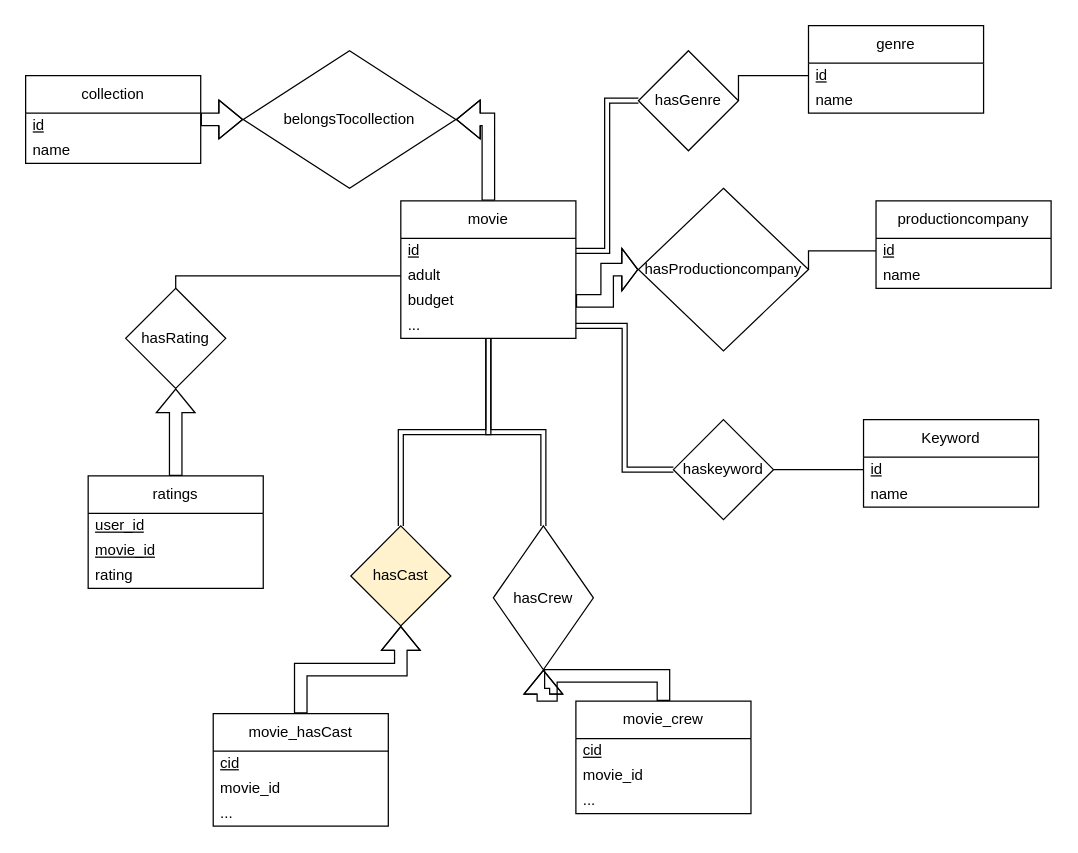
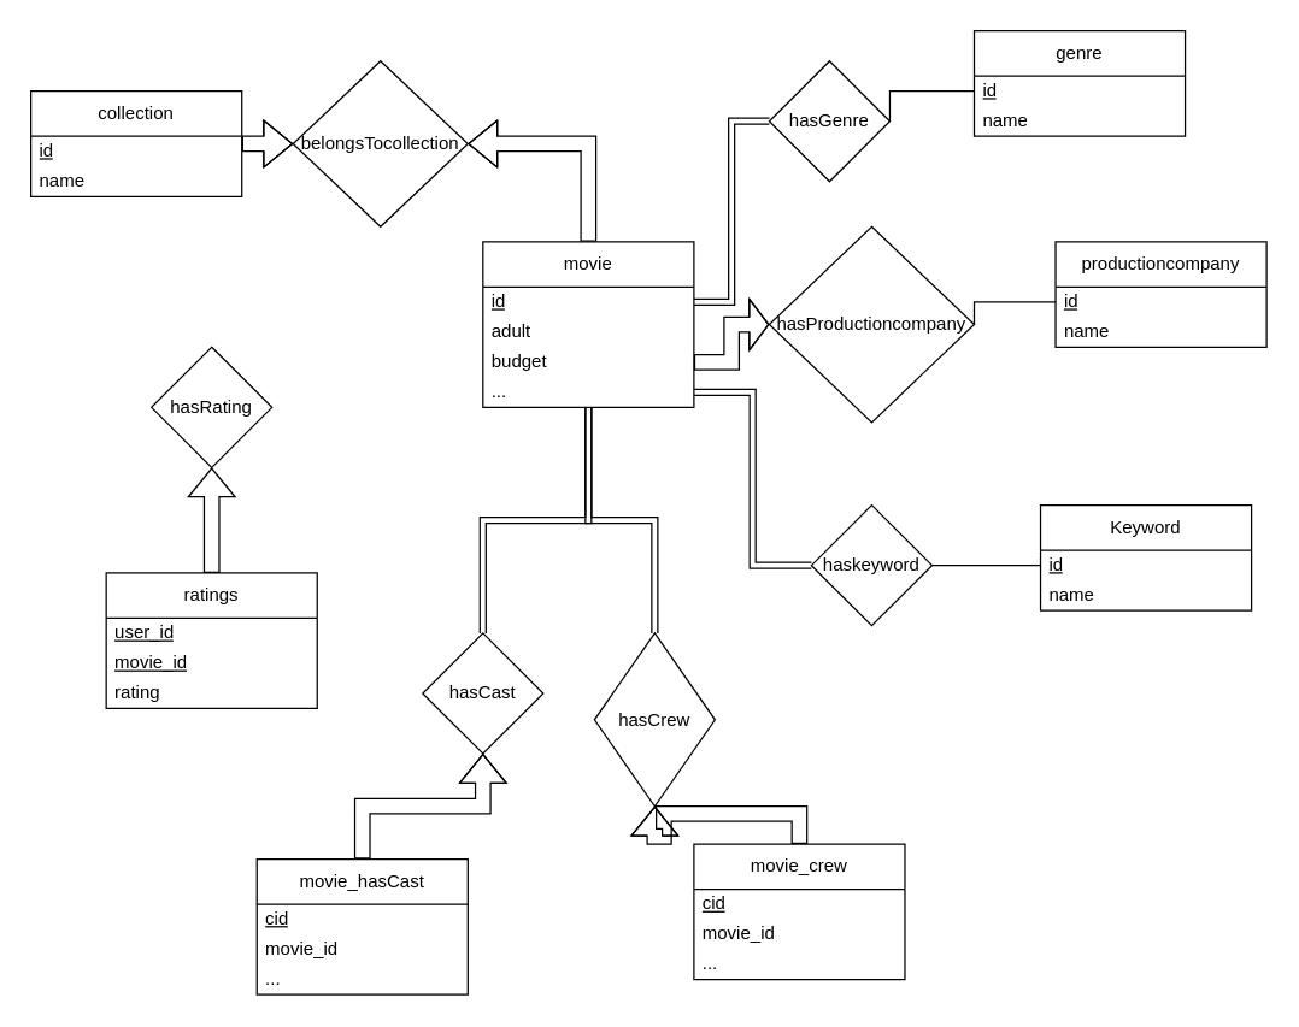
- <mxCell id="43" value="belongsTocollection" style="rhombus;whiteSpace=wrap;html=1;" parent="1" vertex="1"><mxGeometry x="194" y="40" width="170" height="110" as="geometry" /></mxCell>
+ <mxCell id="43" value="belongsTocollection" style="rhombus;whiteSpace=wrap;html=1;" parent="1" vertex="1"><mxGeometry x="194" y="40" width="116" height="110" as="geometry" /></mxCell>
- <mxCell id="51" value="" style="endArrow=none;html=1;rounded=0;exitX=0.5;exitY=0;exitDx=0;exitDy=0;entryX=0;entryY=0.5;entryDx=0;entryDy=0;" edge="1" parent="1" source="50" target="7"><mxGeometry width="50" height="50" relative="1" as="geometry"><mxPoint x="410" y="350" as="sourcePoint" /><mxPoint x="460" y="300" as="targetPoint" /><Array as="points"><mxPoint x="140" y="220" /></Array></mxGeometry></mxCell>
- <mxCell id="10" value="hasCast" style="rhombus;whiteSpace=wrap;html=1;fillColor=#fff2cc;" parent="1" vertex="1"><mxGeometry x="280" y="420" width="80" height="80" as="geometry" /></mxCell>
+ <mxCell id="10" value="hasCast" style="rhombus;whiteSpace=wrap;html=1;" parent="1" vertex="1"><mxGeometry x="280" y="420" width="80" height="80" as="geometry" /></mxCell>
